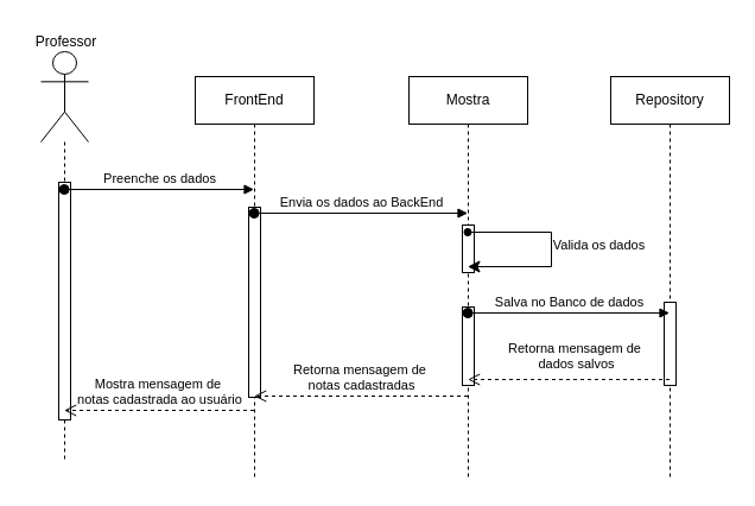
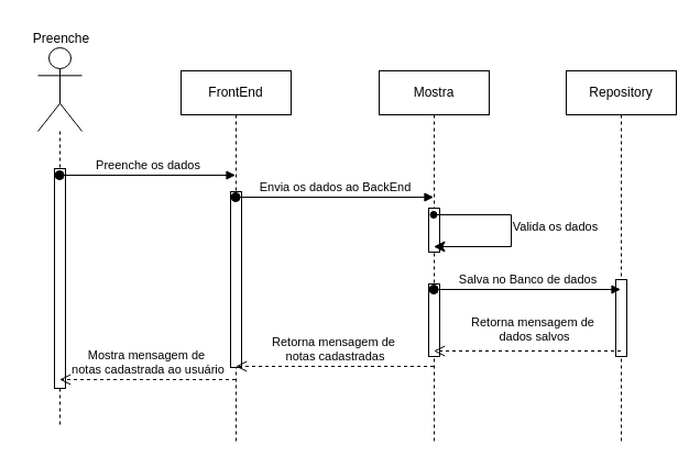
- <mxCell id="6" value="Professor" style="text;html=1;align=center;verticalAlign=middle;resizable=0;points=[];autosize=1;strokeColor=none;fillColor=none;" vertex="1" parent="1"><mxGeometry x="20" y="20" width="70" height="30" as="geometry" /></mxCell>
+ <mxCell id="6" value="Preenche" style="text;html=1;align=center;verticalAlign=middle;resizable=0;points=[];autosize=1;strokeColor=none;fillColor=none;" vertex="1" parent="1"><mxGeometry x="20" y="20" width="70" height="30" as="geometry" /></mxCell>
